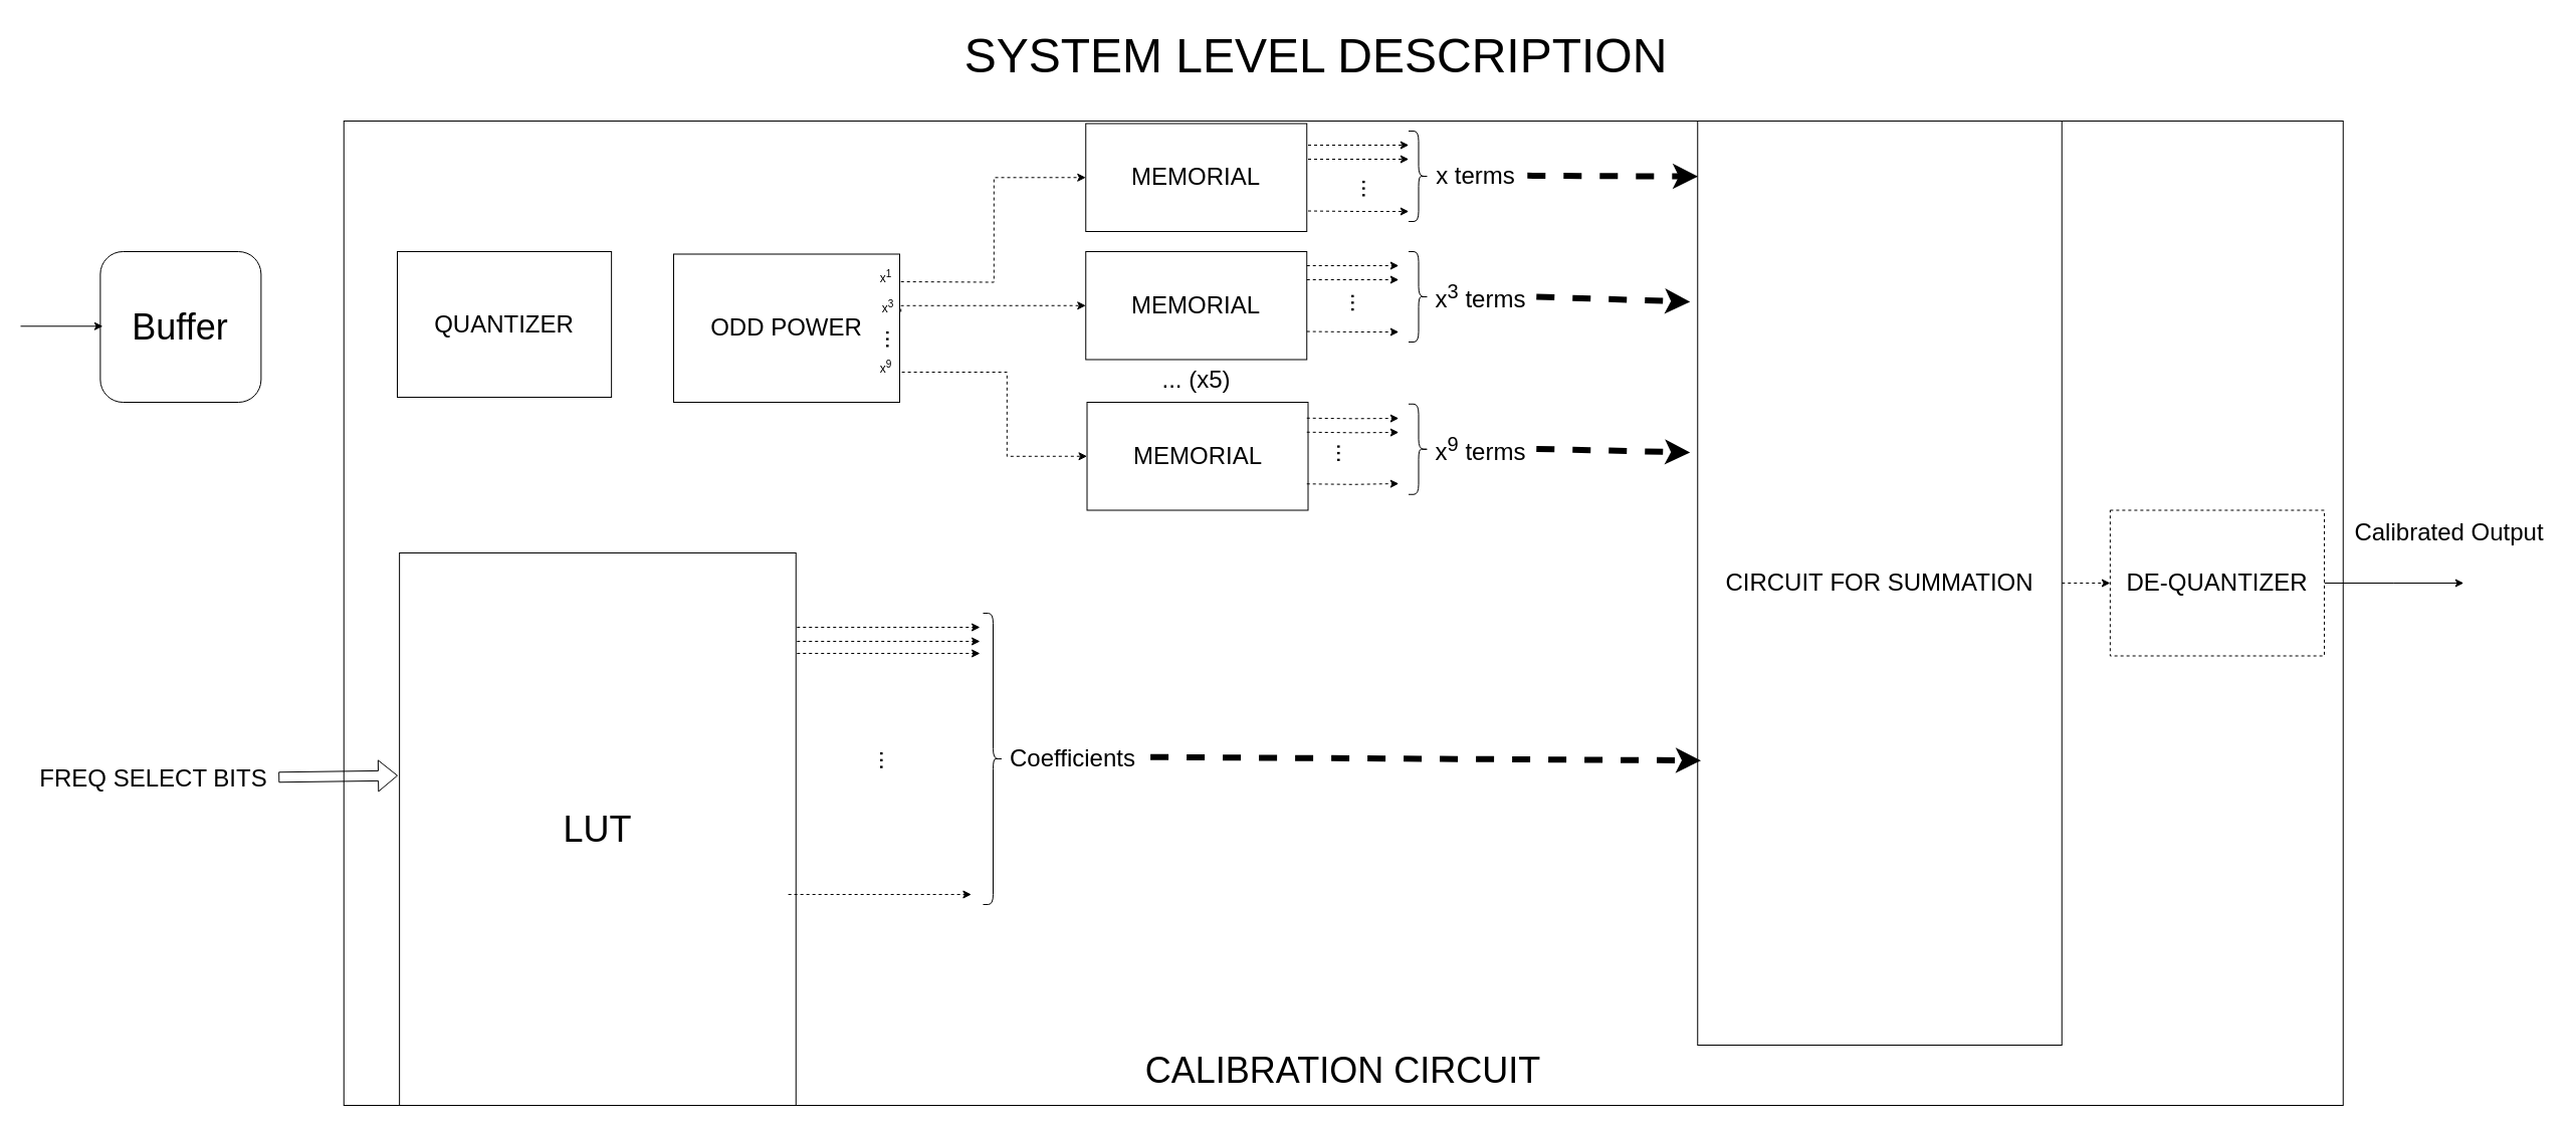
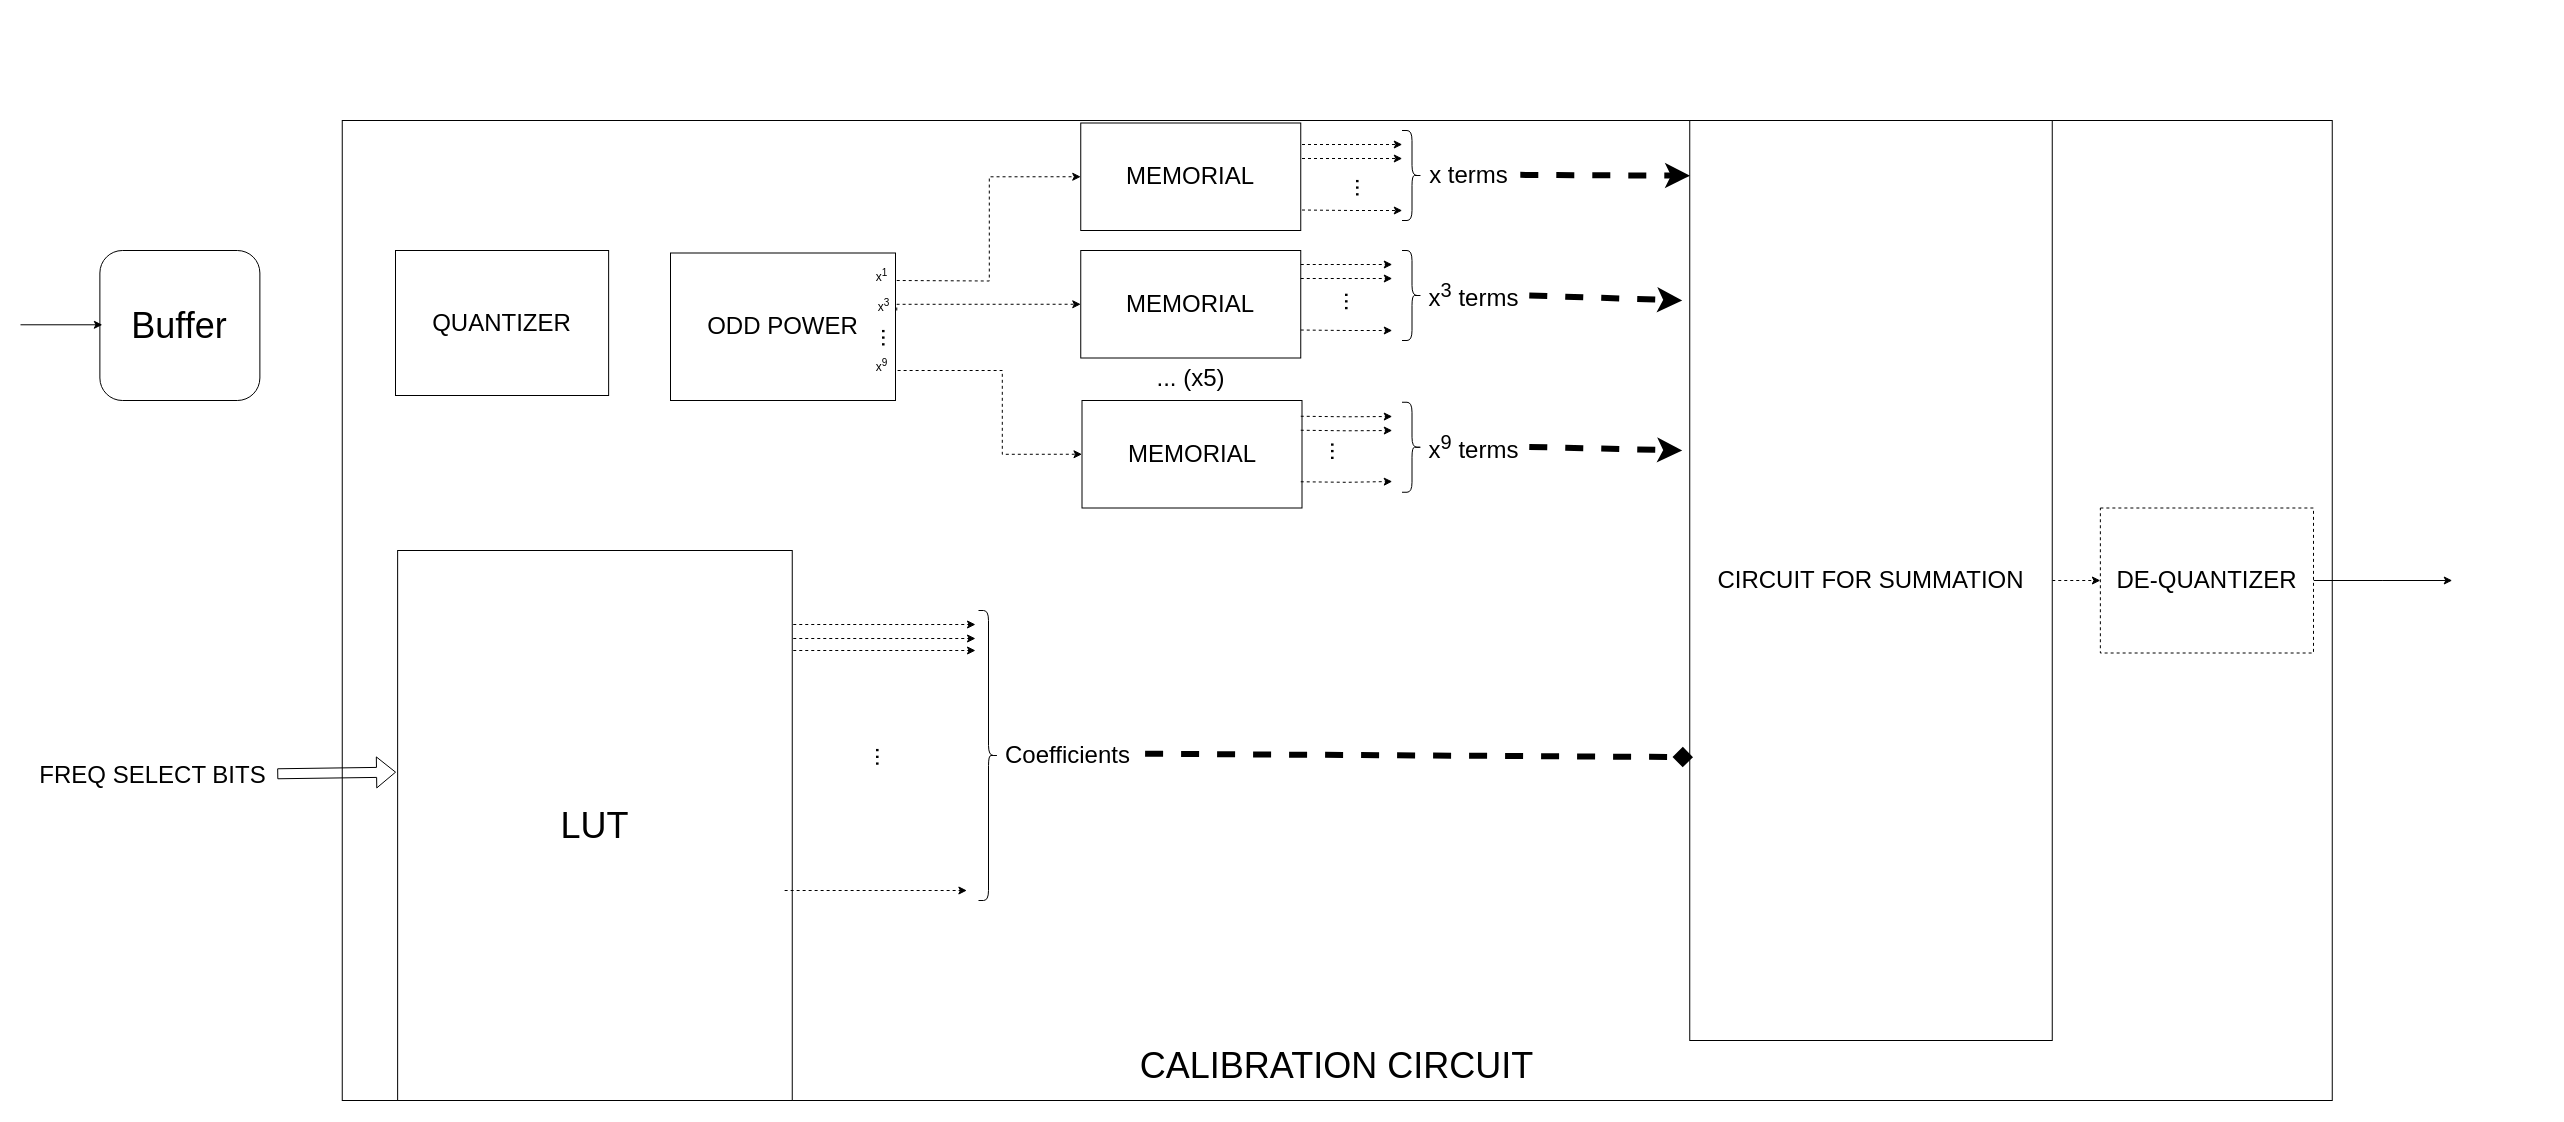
- <mxCell id="4" value="&lt;font style=&quot;font-size: 48px;&quot;&gt;SYSTEM LEVEL DESCRIPTION&lt;/font&gt;" style="text;html=1;align=center;verticalAlign=middle;resizable=0;points=[];autosize=1;strokeColor=none;fillColor=none;" vertex="1" parent="1"><mxGeometry x="949.25" width="720" height="70" as="geometry" y="20" /></mxCell>
- <mxCell id="57" value="&lt;font style=&quot;font-size: 24px;&quot;&gt;Calib&lt;/font&gt;&lt;span style=&quot;font-size: 24px; background-color: transparent; color: light-dark(rgb(0, 0, 0), rgb(255, 255, 255));&quot;&gt;rated Output&lt;/span&gt;" style="text;html=1;align=center;verticalAlign=middle;resizable=0;points=[];autosize=1;strokeColor=none;fillColor=none;" vertex="1" parent="1"><mxGeometry x="2331.75" y="510" width="210" height="40" as="geometry" /></mxCell>
- <mxCell id="54" value="" style="endArrow=classic;html=1;rounded=0;strokeWidth=6;exitX=1.019;exitY=0.456;exitDx=0;exitDy=0;exitPerimeter=0;entryX=0.009;entryY=0.692;entryDx=0;entryDy=0;entryPerimeter=0;dashed=1;" edge="1" parent="1" source="47" target="50"><mxGeometry width="50" height="50" relative="1" as="geometry"><mxPoint x="1541.75" y="580" as="sourcePoint" /><mxPoint x="1731.75" y="583" as="targetPoint" /></mxGeometry></mxCell>
+ <mxCell id="54" value="" style="endArrow=diamond;html=1;rounded=0;strokeWidth=6;exitX=1.019;exitY=0.456;exitDx=0;exitDy=0;exitPerimeter=0;entryX=0.009;entryY=0.692;entryDx=0;entryDy=0;entryPerimeter=0;dashed=1;" edge="1" parent="1" source="47" target="50"><mxGeometry width="50" height="50" relative="1" as="geometry"><mxPoint x="1541.75" y="580" as="sourcePoint" /><mxPoint x="1731.75" y="583" as="targetPoint" /></mxGeometry></mxCell>
